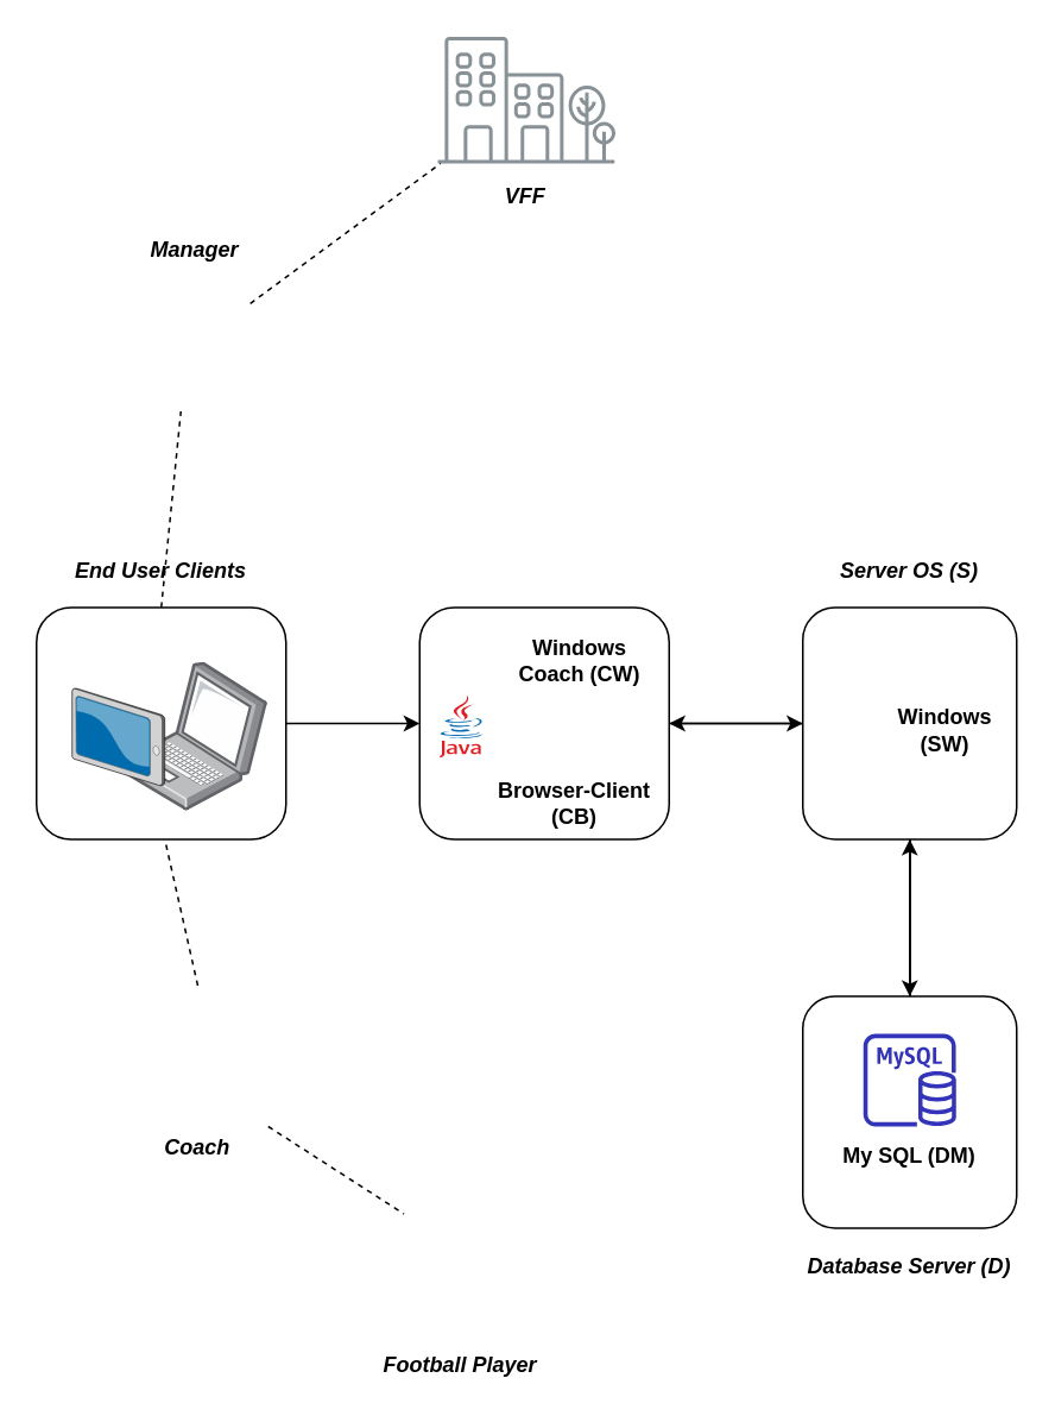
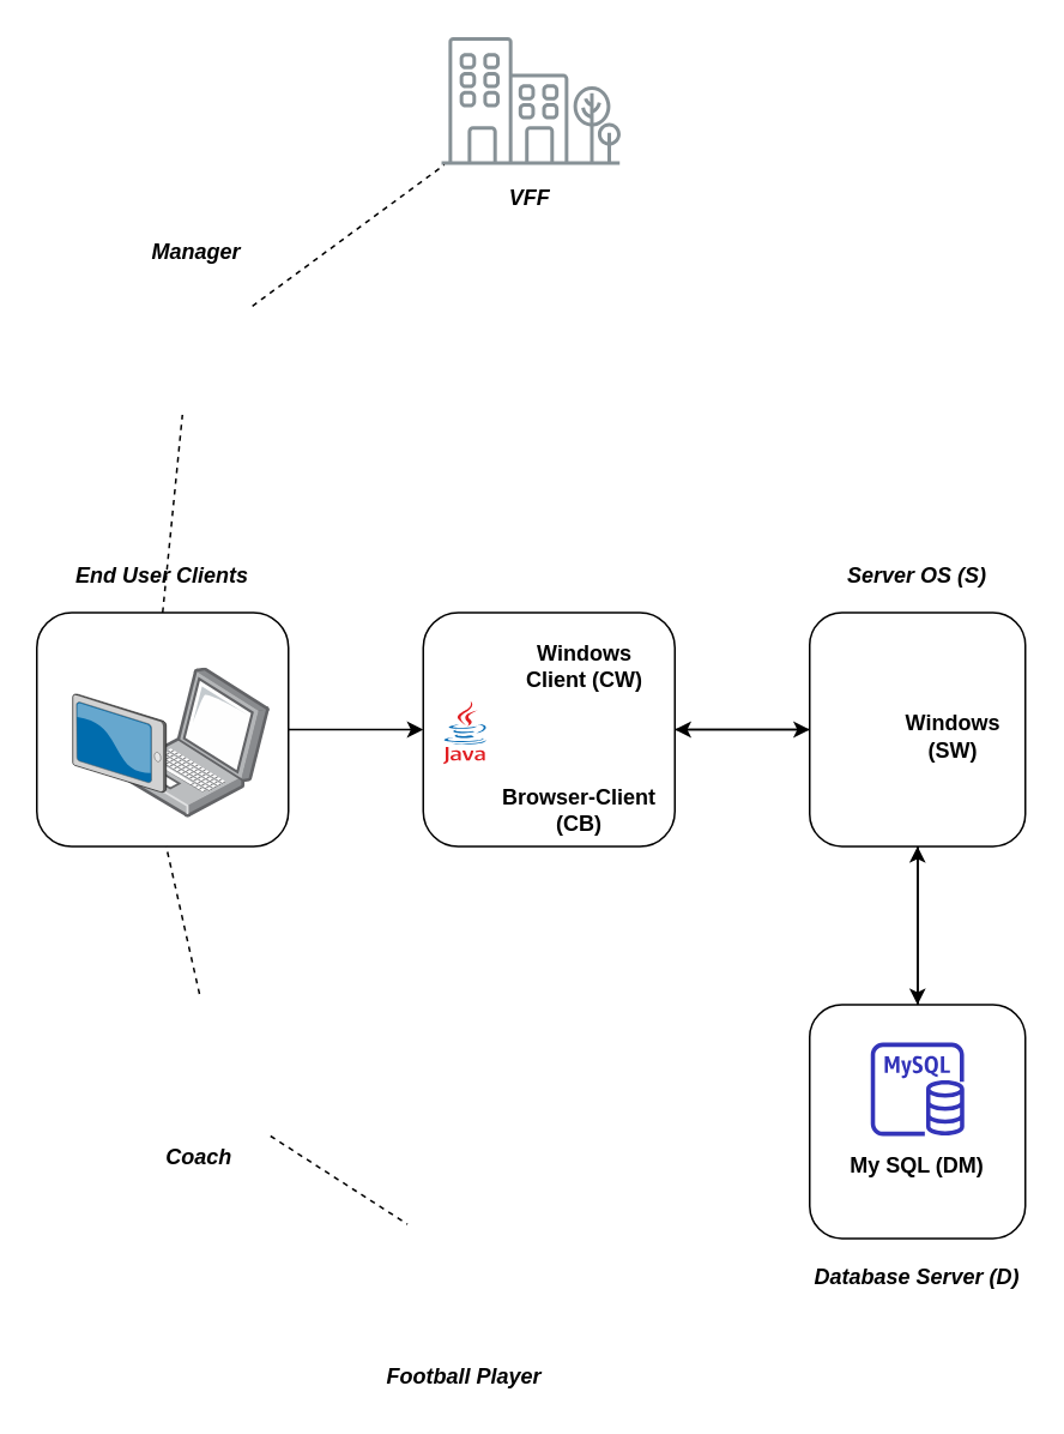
- <mxCell id="25" value="Windows Coach (CW)" style="text;html=1;strokeColor=none;fillColor=none;align=center;verticalAlign=middle;whiteSpace=wrap;rounded=0;fontStyle=1" parent="1" vertex="1"><mxGeometry x="280" y="360" width="90" height="20" as="geometry" /></mxCell>
+ <mxCell id="25" value="Windows Client (CW)" style="text;html=1;strokeColor=none;fillColor=none;align=center;verticalAlign=middle;whiteSpace=wrap;rounded=0;fontStyle=1" parent="1" vertex="1"><mxGeometry x="280" y="360" width="90" height="20" as="geometry" /></mxCell>
